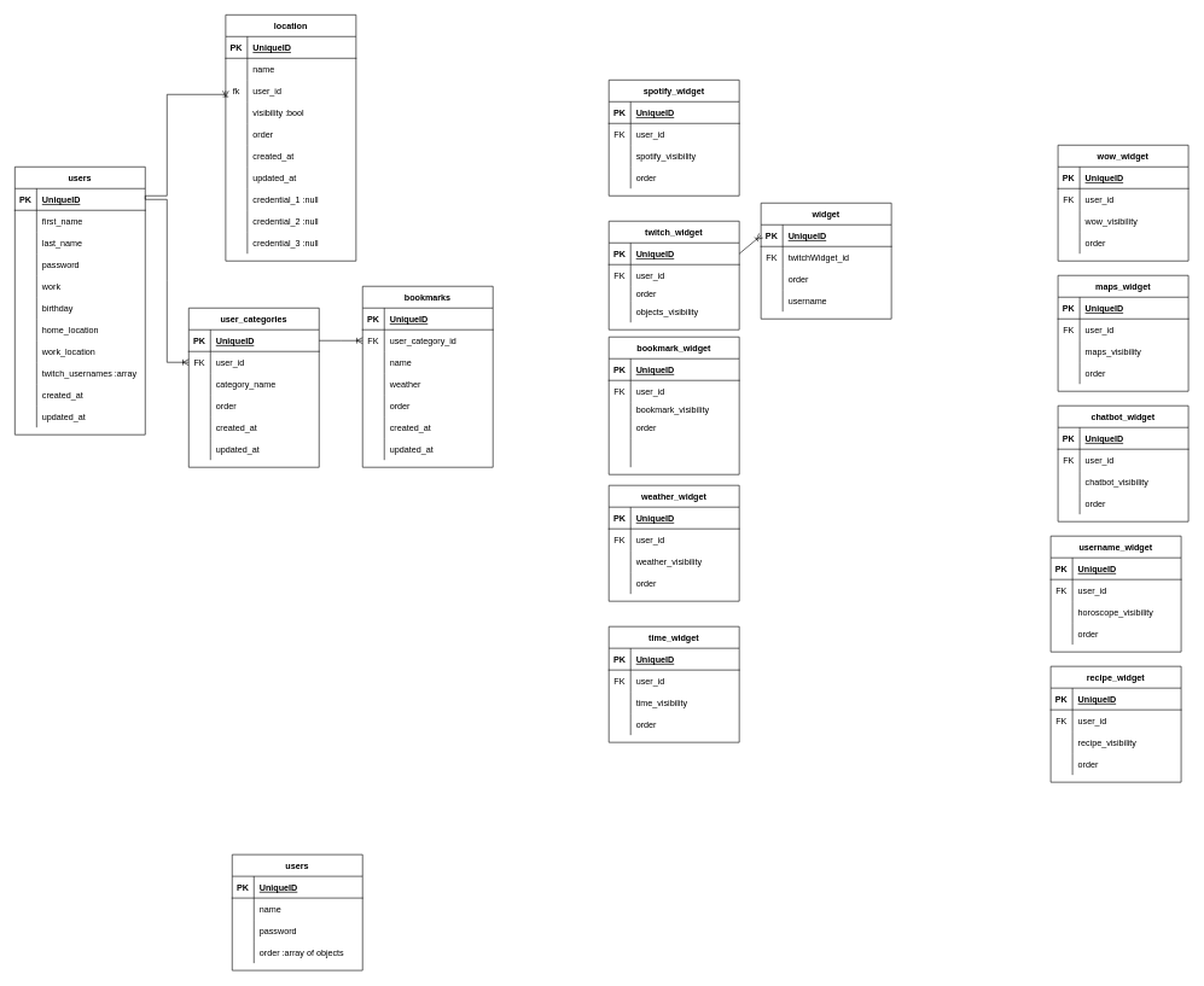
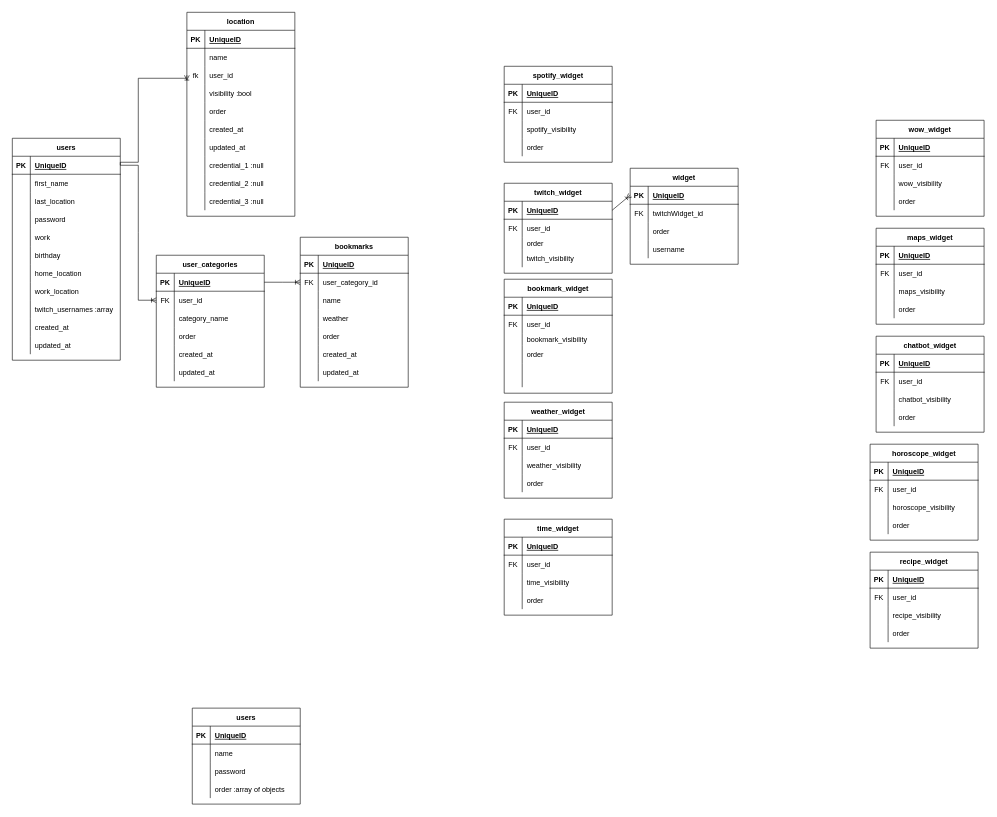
- <mxCell id="11" value="last_name" style="shape=partialRectangle;connectable=0;fillColor=none;top=0;left=0;bottom=0;right=0;align=left;spacingLeft=6;overflow=hidden;" parent="9" vertex="1"><mxGeometry x="30" width="150" height="30" as="geometry"><mxRectangle width="150" height="30" as="alternateBounds" /></mxGeometry></mxCell>
+ <mxCell id="11" value="last_location" style="shape=partialRectangle;connectable=0;fillColor=none;top=0;left=0;bottom=0;right=0;align=left;spacingLeft=6;overflow=hidden;" parent="9" vertex="1"><mxGeometry x="30" width="150" height="30" as="geometry"><mxRectangle width="150" height="30" as="alternateBounds" /></mxGeometry></mxCell>
- <mxCell id="105" value="objects_visibility" style="shape=partialRectangle;connectable=0;fillColor=none;top=0;left=0;bottom=0;right=0;align=left;spacingLeft=6;overflow=hidden;" parent="103" vertex="1"><mxGeometry x="30" width="150" height="30" as="geometry"><mxRectangle width="150" height="30" as="alternateBounds" /></mxGeometry></mxCell>
+ <mxCell id="105" value="twitch_visibility" style="shape=partialRectangle;connectable=0;fillColor=none;top=0;left=0;bottom=0;right=0;align=left;spacingLeft=6;overflow=hidden;" parent="103" vertex="1"><mxGeometry x="30" width="150" height="30" as="geometry"><mxRectangle width="150" height="30" as="alternateBounds" /></mxGeometry></mxCell>
- <mxCell id="172" value="username_widget" style="shape=table;startSize=30;container=1;collapsible=1;childLayout=tableLayout;fixedRows=1;rowLines=0;fontStyle=1;align=center;resizeLast=1;" parent="1" vertex="1"><mxGeometry x="1450" y="740" width="180" height="160" as="geometry" /></mxCell>
+ <mxCell id="172" value="horoscope_widget" style="shape=table;startSize=30;container=1;collapsible=1;childLayout=tableLayout;fixedRows=1;rowLines=0;fontStyle=1;align=center;resizeLast=1;" parent="1" vertex="1"><mxGeometry x="1450" y="740" width="180" height="160" as="geometry" /></mxCell>
